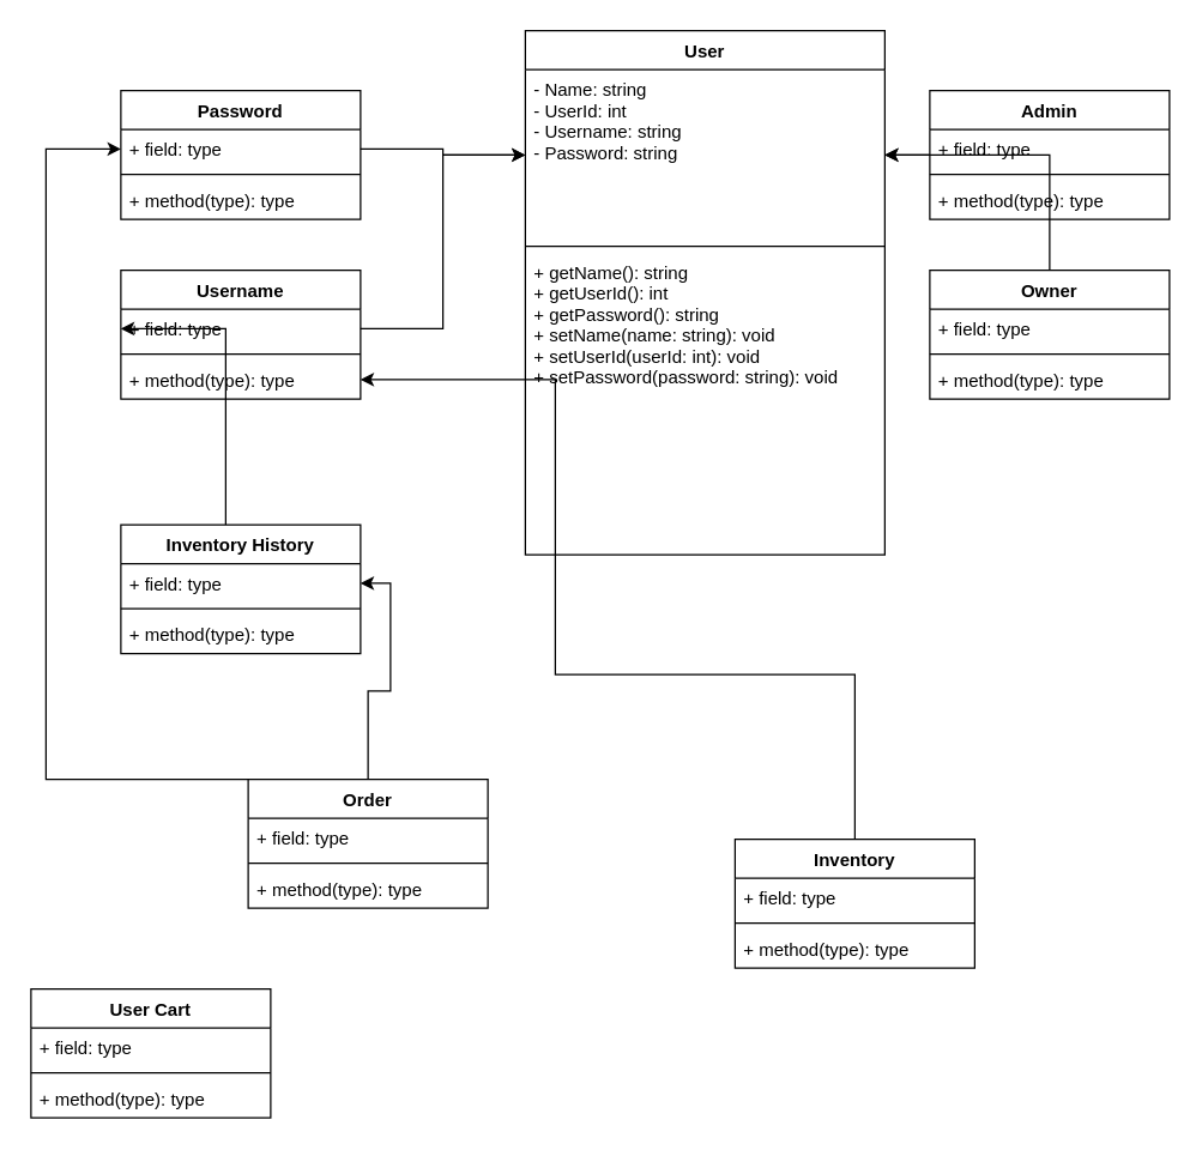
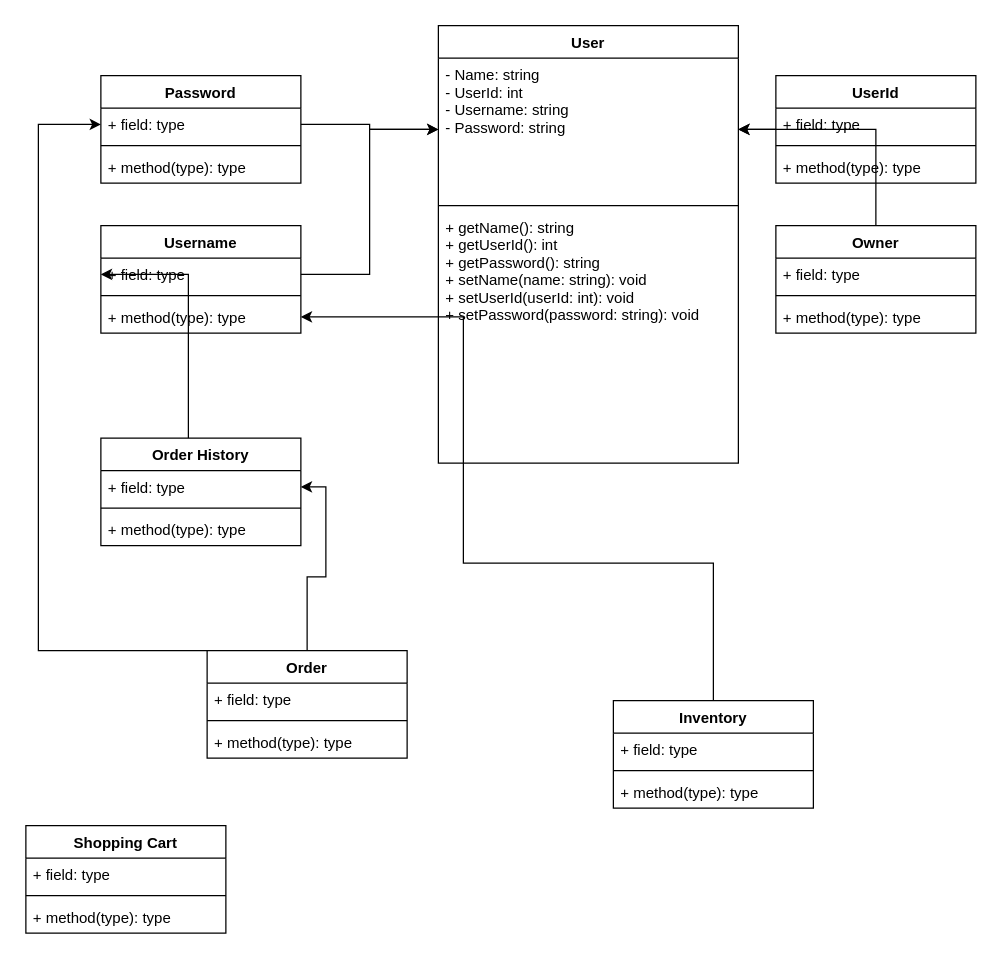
- <mxCell id="7" value="Admin" style="swimlane;fontStyle=1;align=center;verticalAlign=top;childLayout=stackLayout;horizontal=1;startSize=26;horizontalStack=0;resizeParent=1;resizeParentMax=0;resizeLast=0;collapsible=1;marginBottom=0;" vertex="1" parent="1"><mxGeometry x="620" y="60" width="160" height="86" as="geometry" /></mxCell>
+ <mxCell id="7" value="UserId" style="swimlane;fontStyle=1;align=center;verticalAlign=top;childLayout=stackLayout;horizontal=1;startSize=26;horizontalStack=0;resizeParent=1;resizeParentMax=0;resizeLast=0;collapsible=1;marginBottom=0;" vertex="1" parent="1"><mxGeometry x="620" y="60" width="160" height="86" as="geometry" /></mxCell>
- <mxCell id="34" value="Inventory History" style="swimlane;fontStyle=1;align=center;verticalAlign=top;childLayout=stackLayout;horizontal=1;startSize=26;horizontalStack=0;resizeParent=1;resizeParentMax=0;resizeLast=0;collapsible=1;marginBottom=0;" vertex="1" parent="1"><mxGeometry x="80" y="350" width="160" height="86" as="geometry" /></mxCell>
+ <mxCell id="34" value="Order History" style="swimlane;fontStyle=1;align=center;verticalAlign=top;childLayout=stackLayout;horizontal=1;startSize=26;horizontalStack=0;resizeParent=1;resizeParentMax=0;resizeLast=0;collapsible=1;marginBottom=0;" vertex="1" parent="1"><mxGeometry x="80" y="350" width="160" height="86" as="geometry" /></mxCell>
- <mxCell id="11" value="User Cart" style="swimlane;fontStyle=1;align=center;verticalAlign=top;childLayout=stackLayout;horizontal=1;startSize=26;horizontalStack=0;resizeParent=1;resizeParentMax=0;resizeLast=0;collapsible=1;marginBottom=0;" vertex="1" parent="1"><mxGeometry x="20" y="660" width="160" height="86" as="geometry" /></mxCell>
+ <mxCell id="11" value="Shopping Cart" style="swimlane;fontStyle=1;align=center;verticalAlign=top;childLayout=stackLayout;horizontal=1;startSize=26;horizontalStack=0;resizeParent=1;resizeParentMax=0;resizeLast=0;collapsible=1;marginBottom=0;" vertex="1" parent="1"><mxGeometry x="20" y="660" width="160" height="86" as="geometry" /></mxCell>
